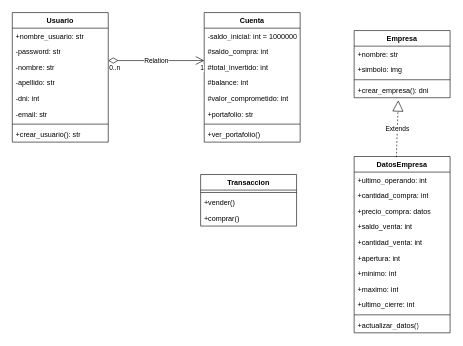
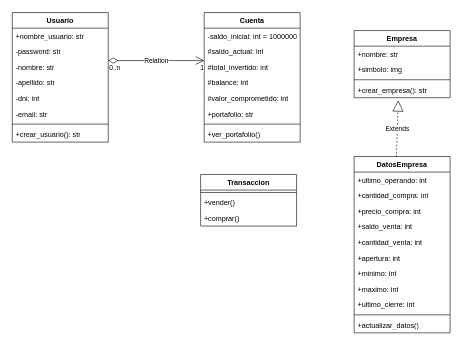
- <mxCell id="13" value="#saldo_compra: int" style="text;strokeColor=none;fillColor=none;align=left;verticalAlign=top;spacingLeft=4;spacingRight=4;overflow=hidden;rotatable=0;points=[[0,0.5],[1,0.5]];portConstraint=eastwest;whiteSpace=wrap;html=1;" parent="11" vertex="1"><mxGeometry y="52" width="160" height="26" as="geometry" /></mxCell>
+ <mxCell id="13" value="#saldo_actual: int" style="text;strokeColor=none;fillColor=none;align=left;verticalAlign=top;spacingLeft=4;spacingRight=4;overflow=hidden;rotatable=0;points=[[0,0.5],[1,0.5]];portConstraint=eastwest;whiteSpace=wrap;html=1;" parent="11" vertex="1"><mxGeometry y="52" width="160" height="26" as="geometry" /></mxCell>
- <mxCell id="28" value="+crear_empresa(): dni" style="text;strokeColor=none;fillColor=none;align=left;verticalAlign=top;spacingLeft=4;spacingRight=4;overflow=hidden;rotatable=0;points=[[0,0.5],[1,0.5]];portConstraint=eastwest;whiteSpace=wrap;html=1;" parent="24" vertex="1"><mxGeometry y="86" width="160" height="26" as="geometry" /></mxCell>
+ <mxCell id="28" value="+crear_empresa(): str" style="text;strokeColor=none;fillColor=none;align=left;verticalAlign=top;spacingLeft=4;spacingRight=4;overflow=hidden;rotatable=0;points=[[0,0.5],[1,0.5]];portConstraint=eastwest;whiteSpace=wrap;html=1;" parent="24" vertex="1"><mxGeometry y="86" width="160" height="26" as="geometry" /></mxCell>
- <mxCell id="32" value="+precio_compra: datos" style="text;strokeColor=none;fillColor=none;align=left;verticalAlign=top;spacingLeft=4;spacingRight=4;overflow=hidden;rotatable=0;points=[[0,0.5],[1,0.5]];portConstraint=eastwest;whiteSpace=wrap;html=1;" parent="29" vertex="1"><mxGeometry y="78" width="160" height="26" as="geometry" /></mxCell>
+ <mxCell id="32" value="+precio_compra: int" style="text;strokeColor=none;fillColor=none;align=left;verticalAlign=top;spacingLeft=4;spacingRight=4;overflow=hidden;rotatable=0;points=[[0,0.5],[1,0.5]];portConstraint=eastwest;whiteSpace=wrap;html=1;" parent="29" vertex="1"><mxGeometry y="78" width="160" height="26" as="geometry" /></mxCell>
